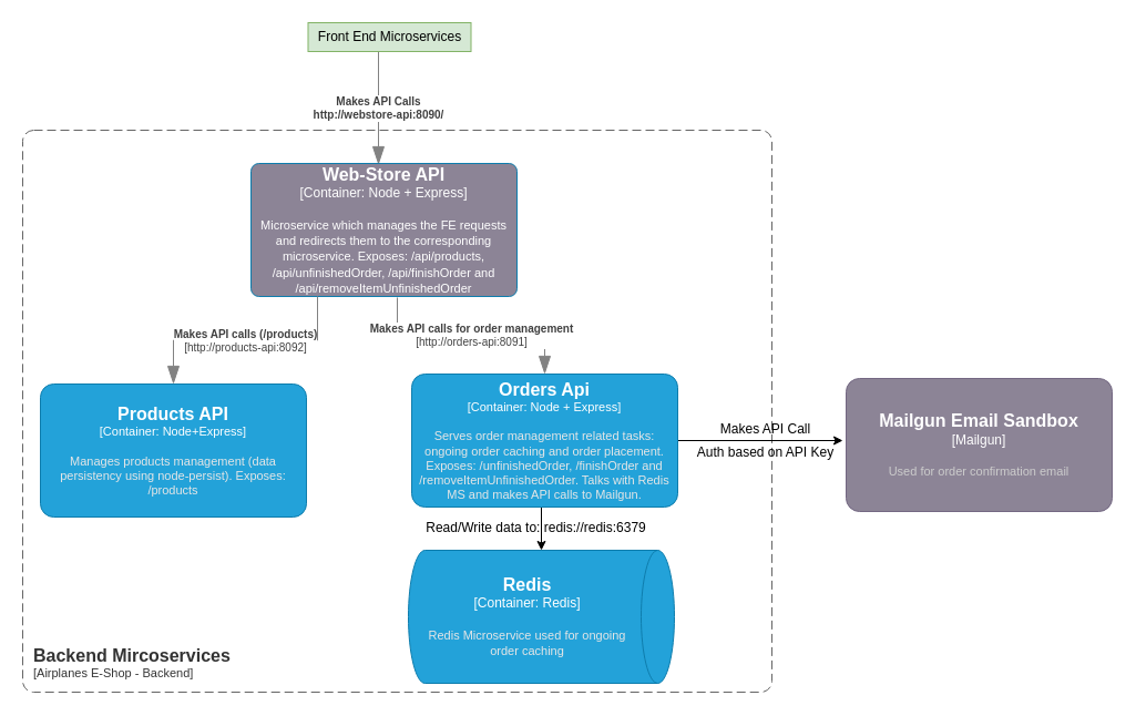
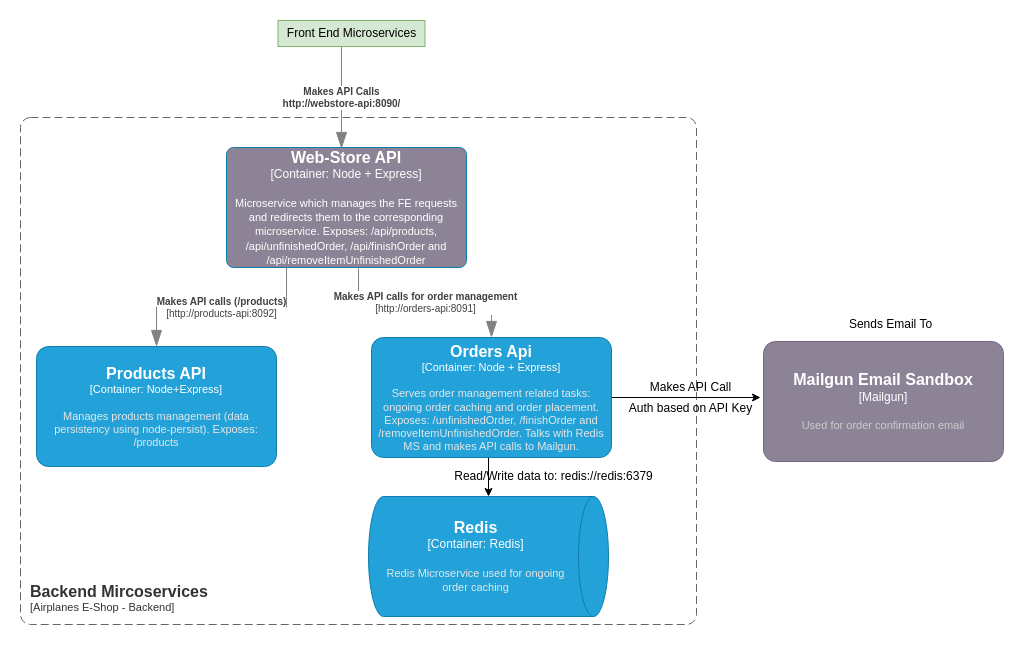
+ <mxCell id="15" value="Sends Email To" style="text;html=1;align=center;verticalAlign=middle;resizable=0;points=[];autosize=1;strokeColor=none;fillColor=none;" parent="1" vertex="1"><mxGeometry x="839" y="311" width="101" height="26" as="geometry" /></mxCell>
- <mxCell id="17" value="Read/Write data to: redis://redis:6379" style="text;html=1;align=center;verticalAlign=middle;resizable=0;points=[];autosize=1;strokeColor=none;fillColor=none;" parent="1" vertex="1"><mxGeometry x="374" y="463" width="217" height="26" as="geometry" /></mxCell>
+ <mxCell id="17" value="Read/Write data to: redis://redis:6379" style="text;html=1;align=center;verticalAlign=middle;resizable=0;points=[];autosize=1;strokeColor=none;fillColor=none;" parent="1" vertex="1"><mxGeometry x="444" y="463" width="217" height="26" as="geometry" /></mxCell>
